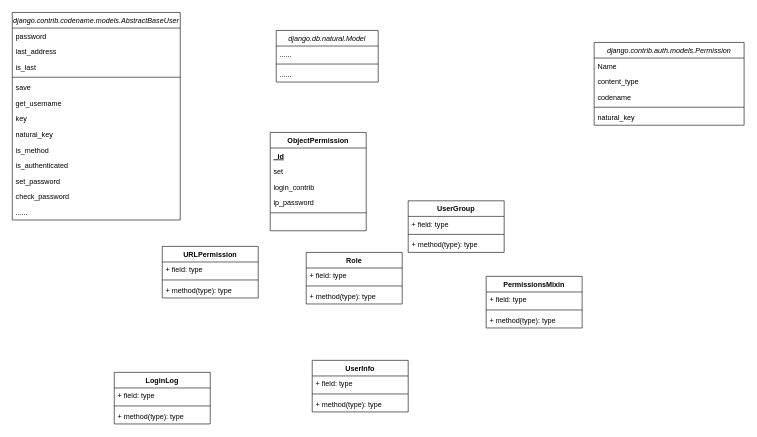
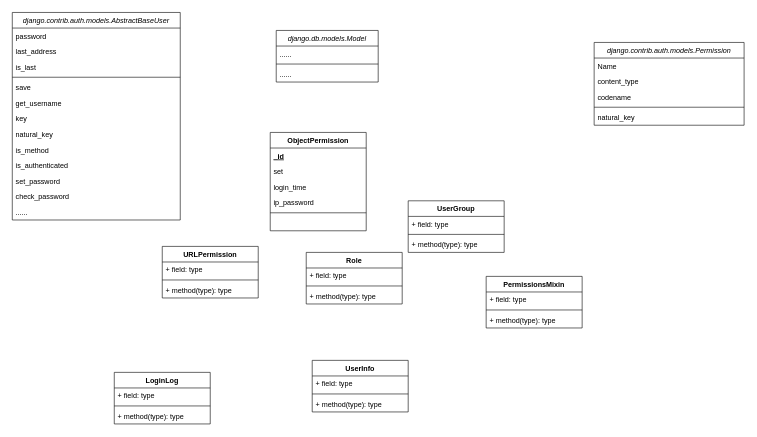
- <mxCell id="6" value="django.contrib.codename.models.AbstractBaseUser" style="swimlane;fontStyle=2;align=center;verticalAlign=top;childLayout=stackLayout;horizontal=1;startSize=26;horizontalStack=0;resizeParent=1;resizeLast=0;collapsible=1;marginBottom=0;rounded=0;shadow=0;strokeWidth=1;" vertex="1" parent="1"><mxGeometry x="20" y="20" width="280" height="346" as="geometry"><mxRectangle x="230" y="140" width="160" height="26" as="alternateBounds" /></mxGeometry></mxCell>
+ <mxCell id="6" value="django.contrib.auth.models.AbstractBaseUser" style="swimlane;fontStyle=2;align=center;verticalAlign=top;childLayout=stackLayout;horizontal=1;startSize=26;horizontalStack=0;resizeParent=1;resizeLast=0;collapsible=1;marginBottom=0;rounded=0;shadow=0;strokeWidth=1;" vertex="1" parent="1"><mxGeometry x="20" y="20" width="280" height="346" as="geometry"><mxRectangle x="230" y="140" width="160" height="26" as="alternateBounds" /></mxGeometry></mxCell>
- <mxCell id="2" value="django.db.natural.Model" style="swimlane;fontStyle=2;align=center;verticalAlign=top;childLayout=stackLayout;horizontal=1;startSize=26;horizontalStack=0;resizeParent=1;resizeLast=0;collapsible=1;marginBottom=0;rounded=0;shadow=0;strokeWidth=1;" vertex="1" parent="1"><mxGeometry x="460" y="50" width="170" height="86" as="geometry"><mxRectangle x="230" y="140" width="160" height="26" as="alternateBounds" /></mxGeometry></mxCell>
+ <mxCell id="2" value="django.db.models.Model" style="swimlane;fontStyle=2;align=center;verticalAlign=top;childLayout=stackLayout;horizontal=1;startSize=26;horizontalStack=0;resizeParent=1;resizeLast=0;collapsible=1;marginBottom=0;rounded=0;shadow=0;strokeWidth=1;" vertex="1" parent="1"><mxGeometry x="460" y="50" width="170" height="86" as="geometry"><mxRectangle x="230" y="140" width="160" height="26" as="alternateBounds" /></mxGeometry></mxCell>
- <mxCell id="29" value="login_contrib" style="text;strokeColor=none;fillColor=none;align=left;verticalAlign=top;spacingLeft=4;spacingRight=4;overflow=hidden;rotatable=0;points=[[0,0.5],[1,0.5]];portConstraint=eastwest;" vertex="1" parent="26"><mxGeometry y="78" width="160" height="26" as="geometry" /></mxCell>
+ <mxCell id="29" value="login_time" style="text;strokeColor=none;fillColor=none;align=left;verticalAlign=top;spacingLeft=4;spacingRight=4;overflow=hidden;rotatable=0;points=[[0,0.5],[1,0.5]];portConstraint=eastwest;" vertex="1" parent="26"><mxGeometry y="78" width="160" height="26" as="geometry" /></mxCell>
